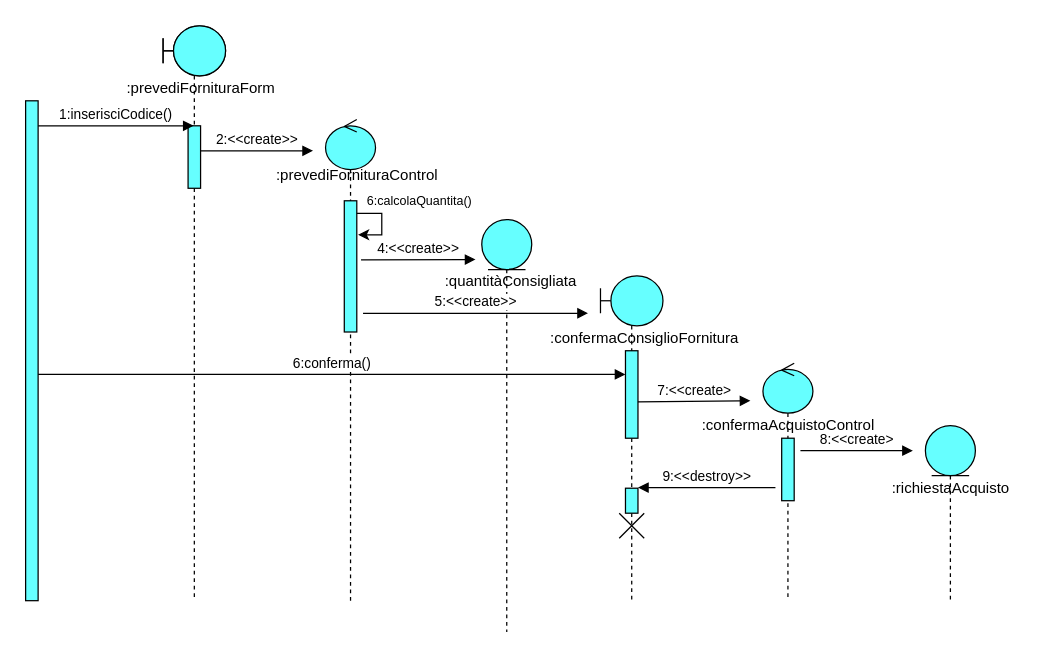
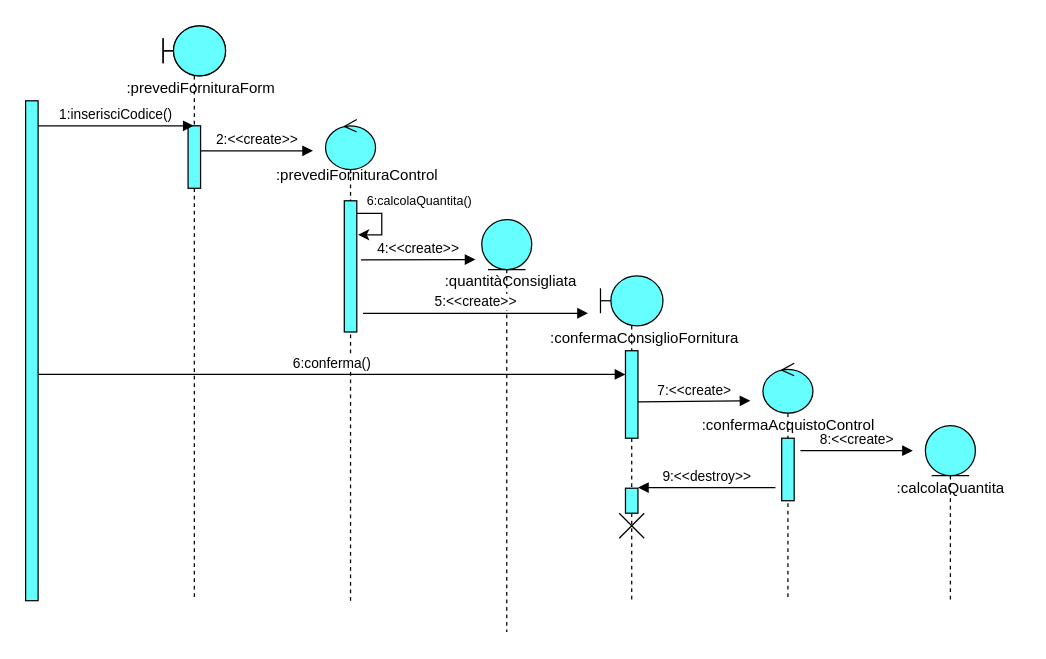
- <mxCell id="29" value=":richiestaAcquisto" style="text;html=1;align=center;verticalAlign=middle;resizable=0;points=[];autosize=1;" parent="1" vertex="1"><mxGeometry x="705" y="380" width="110" height="20" as="geometry" /></mxCell>
+ <mxCell id="29" value=":calcolaQuantita" style="text;html=1;align=center;verticalAlign=middle;resizable=0;points=[];autosize=1;" parent="1" vertex="1"><mxGeometry x="705" y="380" width="110" height="20" as="geometry" /></mxCell>
